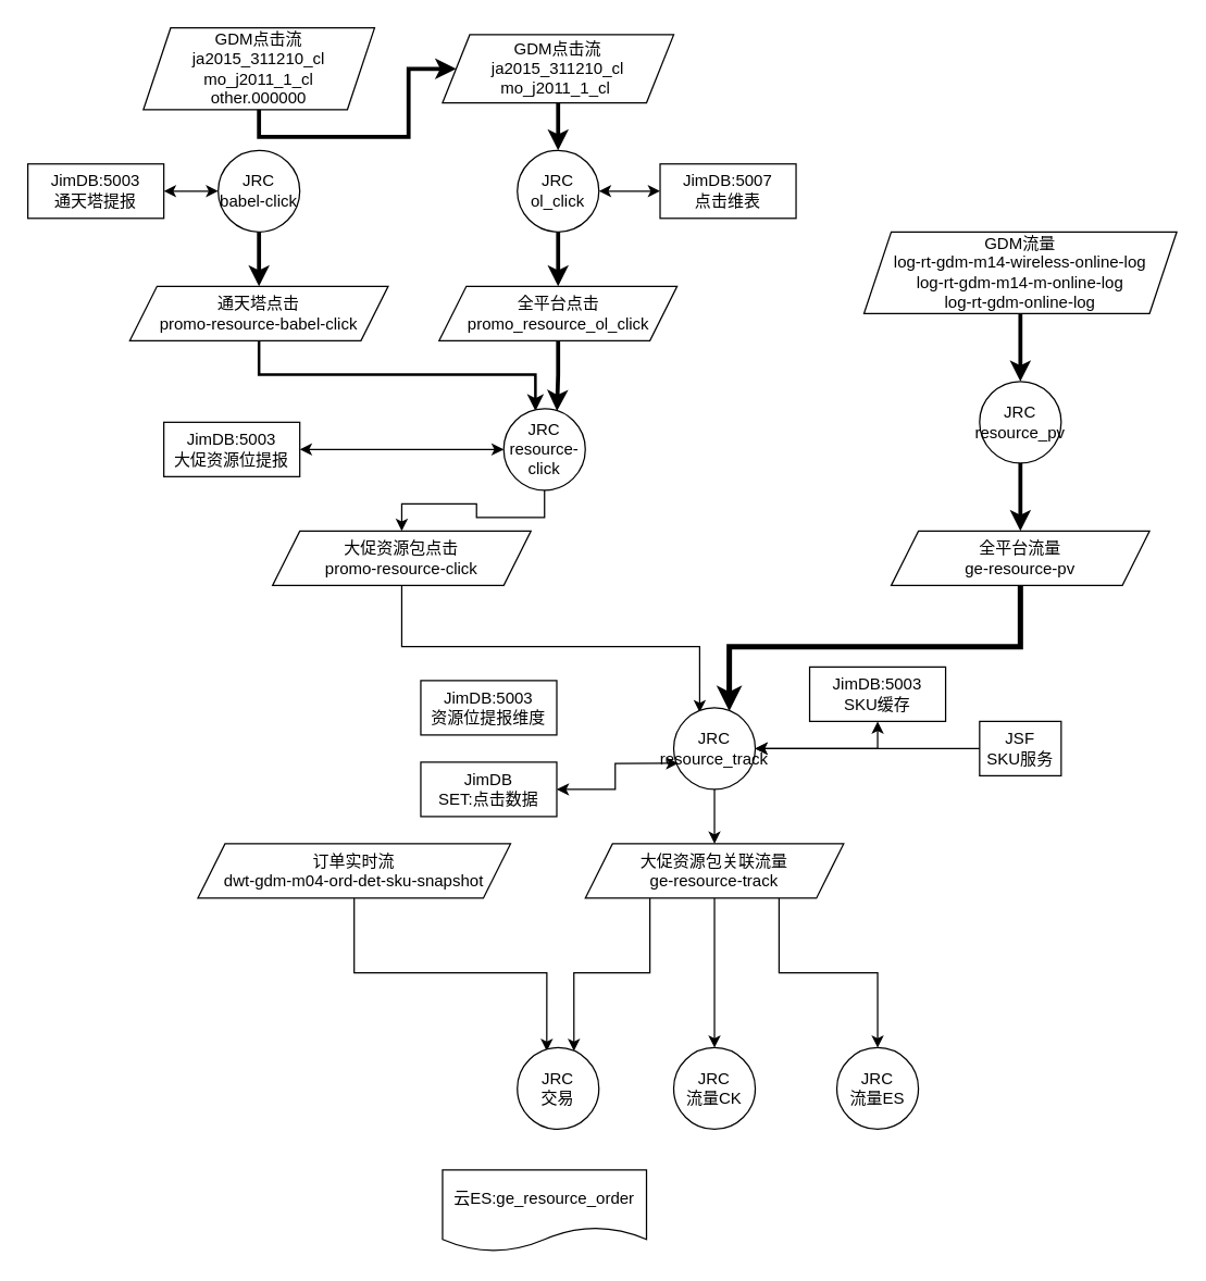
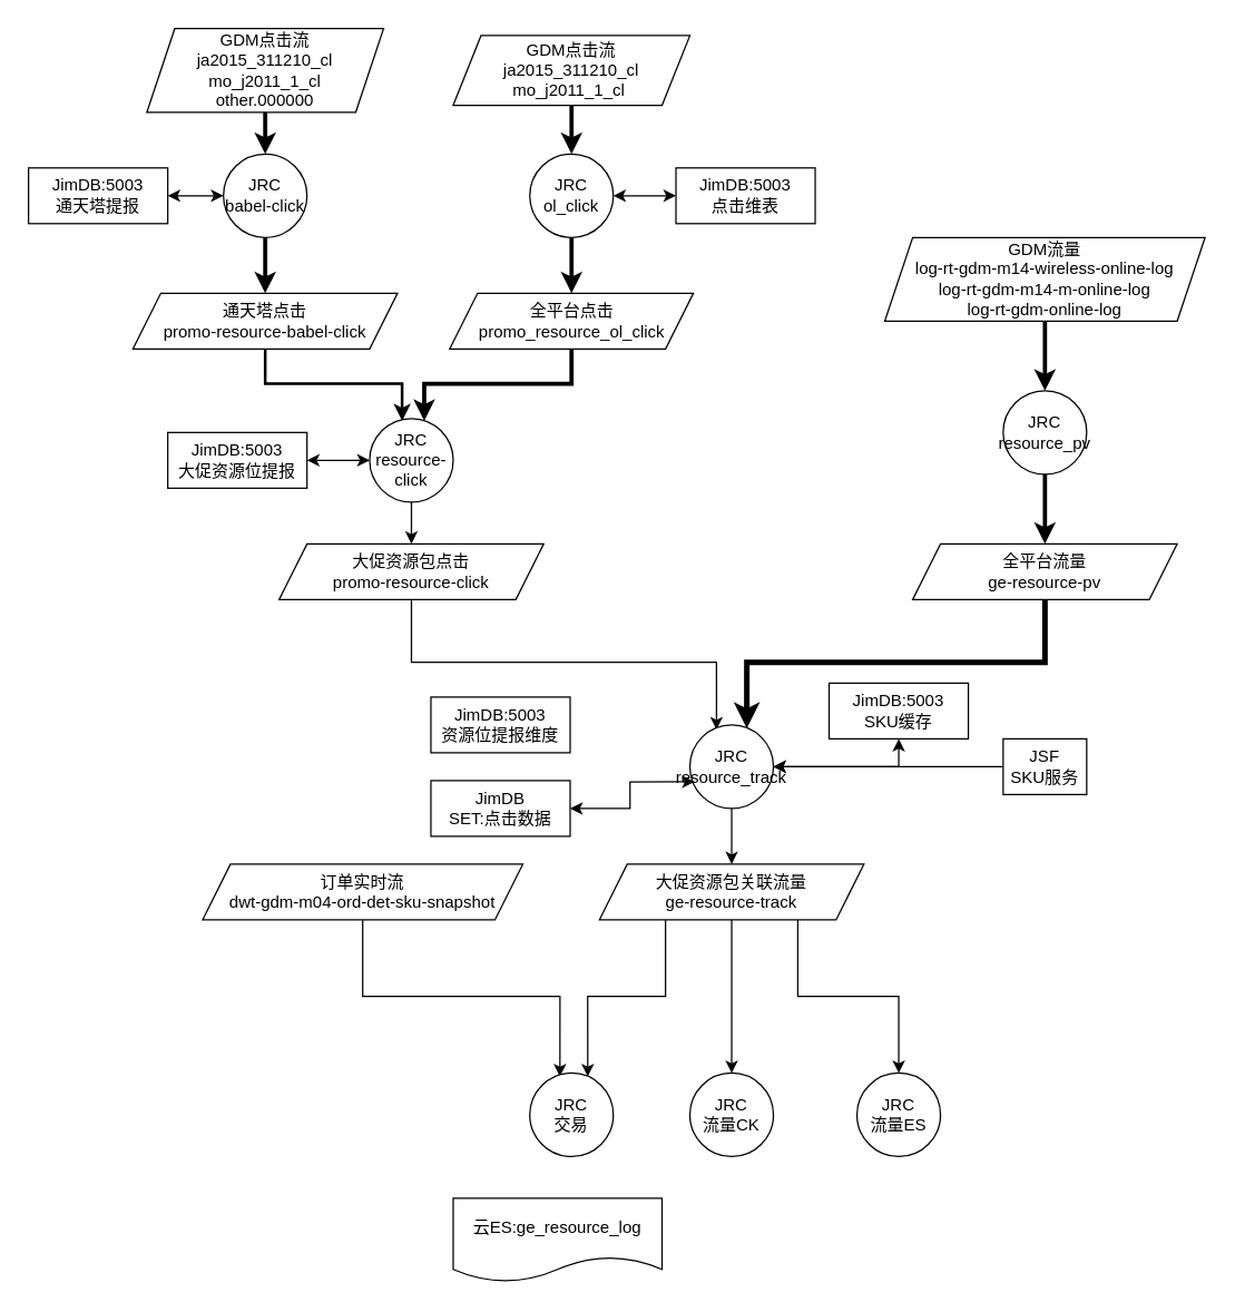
- <mxCell id="2" style="edgeStyle=orthogonalEdgeStyle;rounded=0;orthogonalLoop=1;jettySize=auto;html=1;exitX=0.5;exitY=1;exitDx=0;exitDy=0;strokeWidth=3;" parent="1" source="3" target="9" edge="1"><mxGeometry relative="1" as="geometry" /></mxCell>
+ <mxCell id="2" style="edgeStyle=orthogonalEdgeStyle;rounded=0;orthogonalLoop=1;jettySize=auto;html=1;exitX=0.5;exitY=1;exitDx=0;exitDy=0;strokeWidth=3;" parent="1" source="3" target="5" edge="1"><mxGeometry relative="1" as="geometry" /></mxCell>
- <mxCell id="42" value="JimDB:5007&lt;br&gt;点击维表" style="rounded=0;whiteSpace=wrap;html=1;" parent="1" vertex="1"><mxGeometry x="485" y="120" width="100" height="40" as="geometry" /></mxCell>
+ <mxCell id="42" value="JimDB:5003&lt;br&gt;点击维表" style="rounded=0;whiteSpace=wrap;html=1;" parent="1" vertex="1"><mxGeometry x="485" y="120" width="100" height="40" as="geometry" /></mxCell>
- <mxCell id="15" value="JRC&lt;br&gt;resource-click" style="ellipse;whiteSpace=wrap;html=1;aspect=fixed;" parent="1" vertex="1"><mxGeometry x="370" y="300" width="60" height="60" as="geometry" /></mxCell>
+ <mxCell id="15" value="JRC&lt;br&gt;resource-click" style="ellipse;whiteSpace=wrap;html=1;aspect=fixed;" parent="1" vertex="1"><mxGeometry x="265" y="300" width="60" height="60" as="geometry" /></mxCell>
- <mxCell id="48" value="&lt;span&gt;云ES:ge_resource_order&lt;/span&gt;" style="shape=document;whiteSpace=wrap;html=1;boundedLbl=1;" vertex="1" parent="1"><mxGeometry x="325" y="860" width="150" height="60" as="geometry" /></mxCell>
+ <mxCell id="48" value="&lt;span&gt;云ES:ge_resource_log&lt;/span&gt;" style="shape=document;whiteSpace=wrap;html=1;boundedLbl=1;" vertex="1" parent="1"><mxGeometry x="325" y="860" width="150" height="60" as="geometry" /></mxCell>
